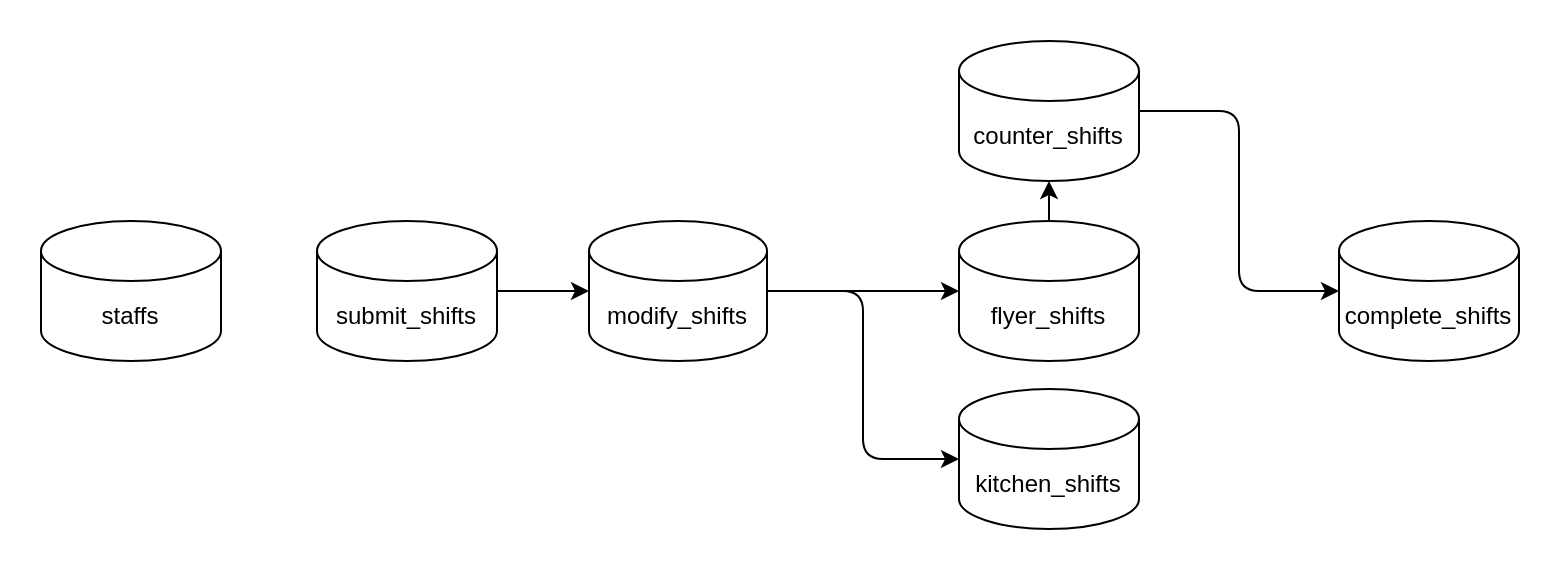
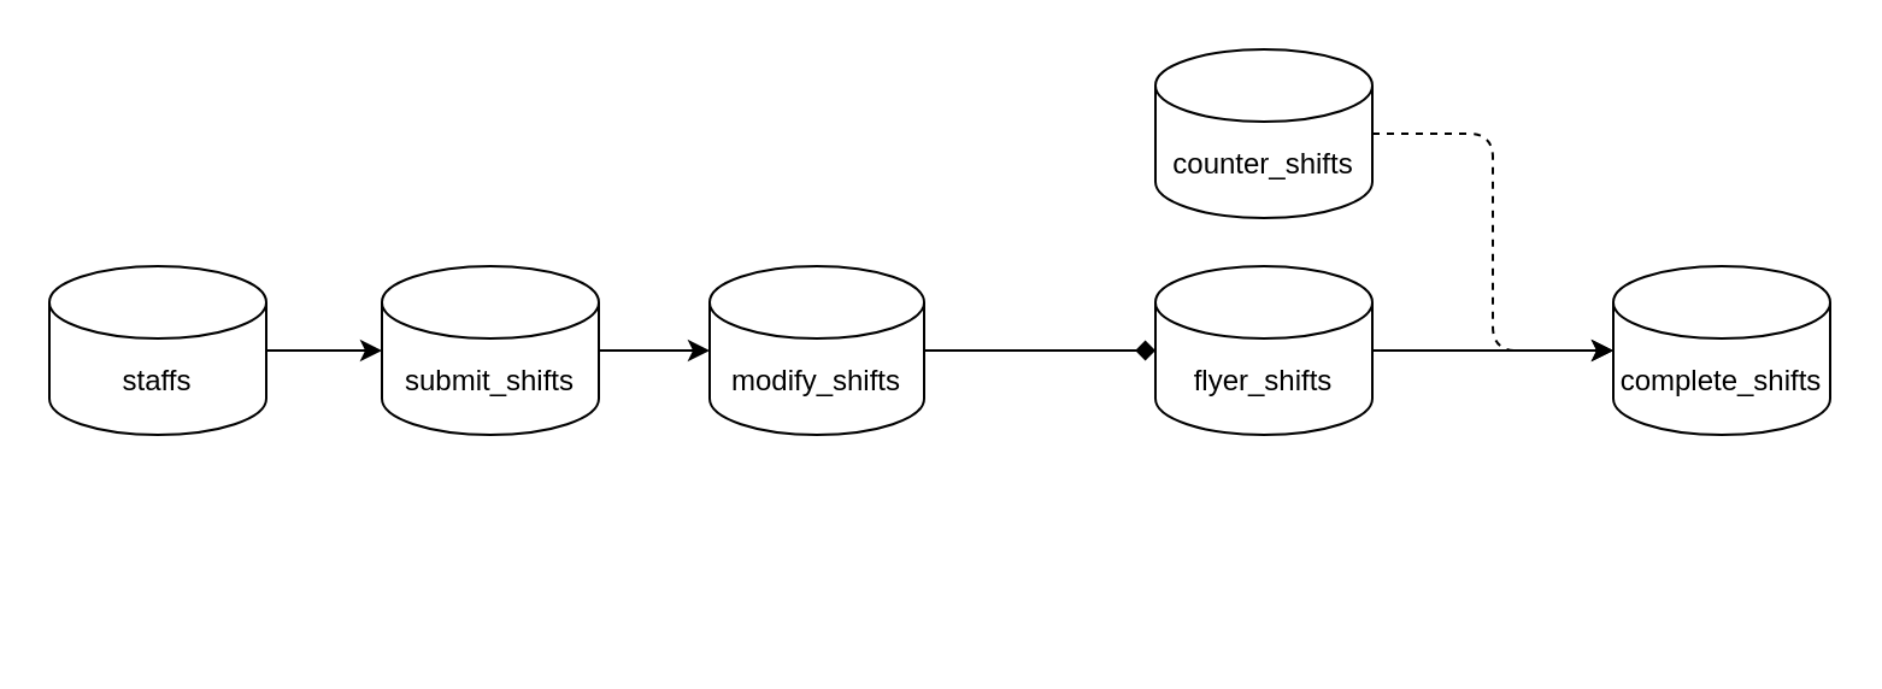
- <mxCell id="8" style="edgeStyle=orthogonalEdgeStyle;orthogonalLoop=1;jettySize=auto;html=1;entryX=0;entryY=0.5;entryDx=0;entryDy=0;entryPerimeter=0;" edge="1" parent="1" source="9" target="7"><mxGeometry relative="1" as="geometry"><mxPoint x="629" y="150" as="targetPoint" /><Array as="points"><mxPoint x="619" y="55" /><mxPoint x="619" y="145" /></Array></mxGeometry></mxCell>
+ <mxCell id="8" style="edgeStyle=orthogonalEdgeStyle;orthogonalLoop=1;jettySize=auto;html=1;entryX=0;entryY=0.5;entryDx=0;entryDy=0;entryPerimeter=0;dashed=1;" edge="1" parent="1" source="9" target="7"><mxGeometry relative="1" as="geometry"><mxPoint x="629" y="150" as="targetPoint" /><Array as="points"><mxPoint x="619" y="55" /><mxPoint x="619" y="145" /></Array></mxGeometry></mxCell>
- <mxCell id="10" style="edgeStyle=orthogonalEdgeStyle;orthogonalLoop=1;jettySize=auto;html=1;" edge="1" parent="1" source="11" target="9"><mxGeometry relative="1" as="geometry" /></mxCell>
+ <mxCell id="10" style="edgeStyle=orthogonalEdgeStyle;orthogonalLoop=1;jettySize=auto;html=1;entryX=0;entryY=0.5;entryDx=0;entryDy=0;entryPerimeter=0;" edge="1" parent="1" source="11" target="7"><mxGeometry relative="1" as="geometry" /></mxCell>
+ <mxCell id="2" style="edgeStyle=orthogonalEdgeStyle;orthogonalLoop=1;jettySize=auto;html=1;exitX=1;exitY=0.5;exitDx=0;exitDy=0;exitPerimeter=0;entryX=0;entryY=0.5;entryDx=0;entryDy=0;entryPerimeter=0;" edge="1" parent="1" source="3" target="6"><mxGeometry relative="1" as="geometry"><mxPoint x="205" y="150" as="targetPoint" /><Array as="points" /></mxGeometry></mxCell>
- <mxCell id="4" style="edgeStyle=orthogonalEdgeStyle;orthogonalLoop=1;jettySize=auto;html=1;exitX=1;exitY=0.5;exitDx=0;exitDy=0;exitPerimeter=0;" edge="1" parent="1" source="14" target="11"><mxGeometry relative="1" as="geometry"><mxPoint x="399" y="150" as="sourcePoint" /><Array as="points"><mxPoint x="443" y="145" /><mxPoint x="443" y="145" /></Array></mxGeometry></mxCell>
+ <mxCell id="4" style="edgeStyle=orthogonalEdgeStyle;orthogonalLoop=1;jettySize=auto;html=1;exitX=1;exitY=0.5;exitDx=0;exitDy=0;exitPerimeter=0;endArrow=diamond;" edge="1" parent="1" source="14" target="11"><mxGeometry relative="1" as="geometry"><mxPoint x="399" y="150" as="sourcePoint" /><Array as="points"><mxPoint x="443" y="145" /><mxPoint x="443" y="145" /></Array></mxGeometry></mxCell>
- <mxCell id="13" style="edgeStyle=orthogonalEdgeStyle;curved=0;rounded=1;sketch=0;orthogonalLoop=1;jettySize=auto;html=1;entryX=0;entryY=0.5;entryDx=0;entryDy=0;entryPerimeter=0;" edge="1" parent="1" source="14" target="12"><mxGeometry relative="1" as="geometry" /></mxCell>
- <mxCell id="12" value="kitchen_shifts" style="shape=cylinder3;whiteSpace=wrap;html=1;boundedLbl=1;backgroundOutline=1;size=15;rounded=1;" vertex="1" parent="1"><mxGeometry x="479" y="194" width="90" height="70" as="geometry" /></mxCell>
